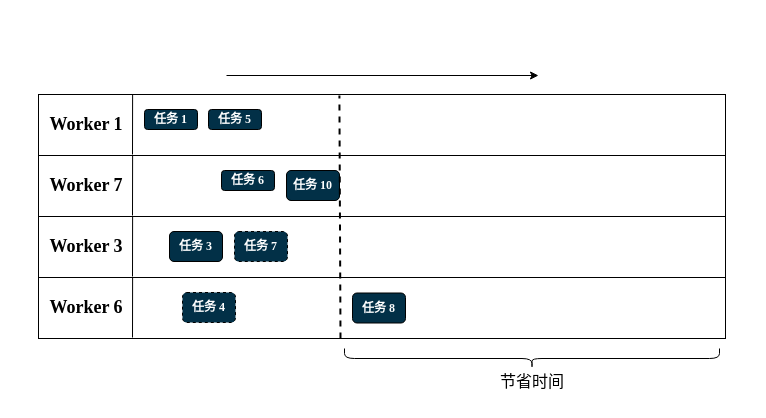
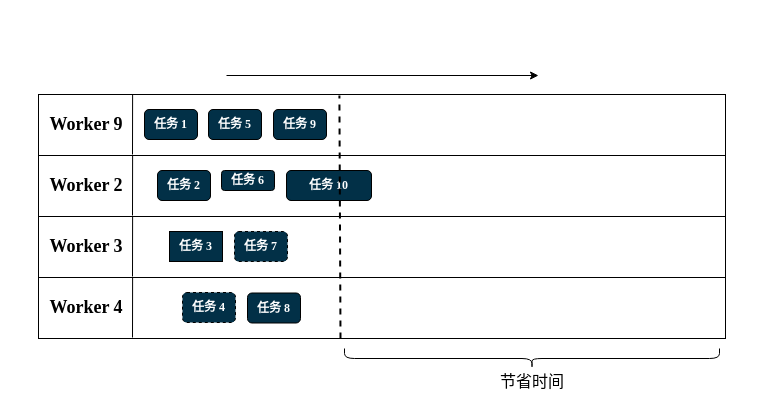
- <mxCell id="6" value="&lt;font color=&quot;#ffffff&quot; face=&quot;Times New Roman&quot;&gt;&lt;b&gt;任务 1&lt;/b&gt;&lt;/font&gt;" style="rounded=1;whiteSpace=wrap;html=1;fillColor=#023047;" parent="1" vertex="1"><mxGeometry x="144" y="109" width="53" height="20" as="geometry" /></mxCell>
+ <mxCell id="6" value="&lt;font color=&quot;#ffffff&quot; face=&quot;Times New Roman&quot;&gt;&lt;b&gt;任务 1&lt;/b&gt;&lt;/font&gt;" style="rounded=1;whiteSpace=wrap;html=1;fillColor=#023047;" parent="1" vertex="1"><mxGeometry x="144" y="109" width="53" height="30" as="geometry" /></mxCell>
- <mxCell id="7" value="&lt;font color=&quot;#ffffff&quot; face=&quot;Times New Roman&quot;&gt;&lt;b&gt;任务 5&lt;/b&gt;&lt;/font&gt;" style="rounded=1;whiteSpace=wrap;html=1;fillColor=#023047;" parent="1" vertex="1"><mxGeometry x="208" y="109" width="53" height="20" as="geometry" /></mxCell>
+ <mxCell id="7" value="&lt;font color=&quot;#ffffff&quot; face=&quot;Times New Roman&quot;&gt;&lt;b&gt;任务 5&lt;/b&gt;&lt;/font&gt;" style="rounded=1;whiteSpace=wrap;html=1;fillColor=#023047;" parent="1" vertex="1"><mxGeometry x="208" y="109" width="53" height="30" as="geometry" /></mxCell>
- <mxCell id="4" value="&lt;font style=&quot;font-size: 18px;&quot; face=&quot;Times New Roman&quot;&gt;&lt;b&gt;Worker 1&lt;/b&gt;&lt;br&gt;&lt;/font&gt;" style="text;html=1;strokeColor=none;fillColor=none;align=center;verticalAlign=middle;whiteSpace=wrap;rounded=0;" parent="1" vertex="1"><mxGeometry x="35" y="109" width="102" height="30" as="geometry" /></mxCell>
+ <mxCell id="4" value="&lt;font style=&quot;font-size: 18px;&quot; face=&quot;Times New Roman&quot;&gt;&lt;b&gt;Worker 9&lt;/b&gt;&lt;br&gt;&lt;/font&gt;" style="text;html=1;strokeColor=none;fillColor=none;align=center;verticalAlign=middle;whiteSpace=wrap;rounded=0;" parent="1" vertex="1"><mxGeometry x="35" y="109" width="102" height="30" as="geometry" /></mxCell>
+ <mxCell id="8" value="&lt;font color=&quot;#ffffff&quot; face=&quot;Times New Roman&quot;&gt;&lt;b&gt;任务 9&lt;br&gt;&lt;/b&gt;&lt;/font&gt;" style="rounded=1;whiteSpace=wrap;html=1;fillColor=#023047;" parent="1" vertex="1"><mxGeometry x="273" y="109" width="53" height="30" as="geometry" /></mxCell>
- <mxCell id="10" value="&lt;font style=&quot;font-size: 18px;&quot; face=&quot;Times New Roman&quot;&gt;&lt;b&gt;Worker 7&lt;/b&gt;&lt;br&gt;&lt;/font&gt;" style="text;html=1;strokeColor=none;fillColor=none;align=center;verticalAlign=middle;whiteSpace=wrap;rounded=0;" parent="1" vertex="1"><mxGeometry x="35" y="170" width="102" height="30" as="geometry" /></mxCell>
+ <mxCell id="10" value="&lt;font style=&quot;font-size: 18px;&quot; face=&quot;Times New Roman&quot;&gt;&lt;b&gt;Worker 2&lt;/b&gt;&lt;br&gt;&lt;/font&gt;" style="text;html=1;strokeColor=none;fillColor=none;align=center;verticalAlign=middle;whiteSpace=wrap;rounded=0;" parent="1" vertex="1"><mxGeometry x="35" y="170" width="102" height="30" as="geometry" /></mxCell>
+ <mxCell id="12" value="&lt;font color=&quot;#ffffff&quot; face=&quot;Times New Roman&quot;&gt;&lt;b&gt;任务 2&lt;/b&gt;&lt;/font&gt;" style="rounded=1;whiteSpace=wrap;html=1;fillColor=#023047;" parent="1" vertex="1"><mxGeometry x="157" y="170" width="53" height="30" as="geometry" /></mxCell>
- <mxCell id="14" value="&lt;font color=&quot;#ffffff&quot; face=&quot;Times New Roman&quot;&gt;&lt;b&gt;任务 10&lt;br&gt;&lt;/b&gt;&lt;/font&gt;" style="rounded=1;whiteSpace=wrap;html=1;fillColor=#023047;" parent="1" vertex="1"><mxGeometry x="286" y="170" width="53" height="30" as="geometry" /></mxCell>
+ <mxCell id="14" value="&lt;font color=&quot;#ffffff&quot; face=&quot;Times New Roman&quot;&gt;&lt;b&gt;任务 10&lt;br&gt;&lt;/b&gt;&lt;/font&gt;" style="rounded=1;whiteSpace=wrap;html=1;fillColor=#023047;" parent="1" vertex="1"><mxGeometry x="286" y="170" width="85" height="30" as="geometry" /></mxCell>
- <mxCell id="18" value="&lt;font color=&quot;#ffffff&quot; face=&quot;Times New Roman&quot;&gt;&lt;b&gt;任务 3&lt;/b&gt;&lt;/font&gt;" style="rounded=1;whiteSpace=wrap;html=1;fillColor=#023047;" parent="1" vertex="1"><mxGeometry x="169" y="231" width="53" height="30" as="geometry" /></mxCell>
+ <mxCell id="18" value="&lt;font color=&quot;#ffffff&quot; face=&quot;Times New Roman&quot;&gt;&lt;b&gt;任务 3&lt;/b&gt;&lt;/font&gt;" style="whiteSpace=wrap;html=1;fillColor=#023047;rounded=0;" parent="1" vertex="1"><mxGeometry x="169" y="231" width="53" height="30" as="geometry" /></mxCell>
- <mxCell id="21" value="&lt;font style=&quot;font-size: 18px;&quot; face=&quot;Times New Roman&quot;&gt;&lt;b&gt;Worker 6&lt;/b&gt;&lt;br&gt;&lt;/font&gt;" style="text;html=1;strokeColor=none;fillColor=none;align=center;verticalAlign=middle;whiteSpace=wrap;rounded=0;" parent="1" vertex="1"><mxGeometry x="35" y="292" width="102" height="30" as="geometry" /></mxCell>
+ <mxCell id="21" value="&lt;font style=&quot;font-size: 18px;&quot; face=&quot;Times New Roman&quot;&gt;&lt;b&gt;Worker 4&lt;/b&gt;&lt;br&gt;&lt;/font&gt;" style="text;html=1;strokeColor=none;fillColor=none;align=center;verticalAlign=middle;whiteSpace=wrap;rounded=0;" parent="1" vertex="1"><mxGeometry x="35" y="292" width="102" height="30" as="geometry" /></mxCell>
- <mxCell id="24" value="&lt;font color=&quot;#ffffff&quot; face=&quot;Times New Roman&quot;&gt;&lt;b&gt;任务 8&lt;/b&gt;&lt;/font&gt;" style="rounded=1;whiteSpace=wrap;html=1;fillColor=#023047;" parent="1" vertex="1"><mxGeometry x="352" y="292.5" width="53" height="30" as="geometry" /></mxCell>
+ <mxCell id="24" value="&lt;font color=&quot;#ffffff&quot; face=&quot;Times New Roman&quot;&gt;&lt;b&gt;任务 8&lt;/b&gt;&lt;/font&gt;" style="rounded=1;whiteSpace=wrap;html=1;fillColor=#023047;" parent="1" vertex="1"><mxGeometry x="247" y="292.5" width="53" height="30" as="geometry" /></mxCell>
